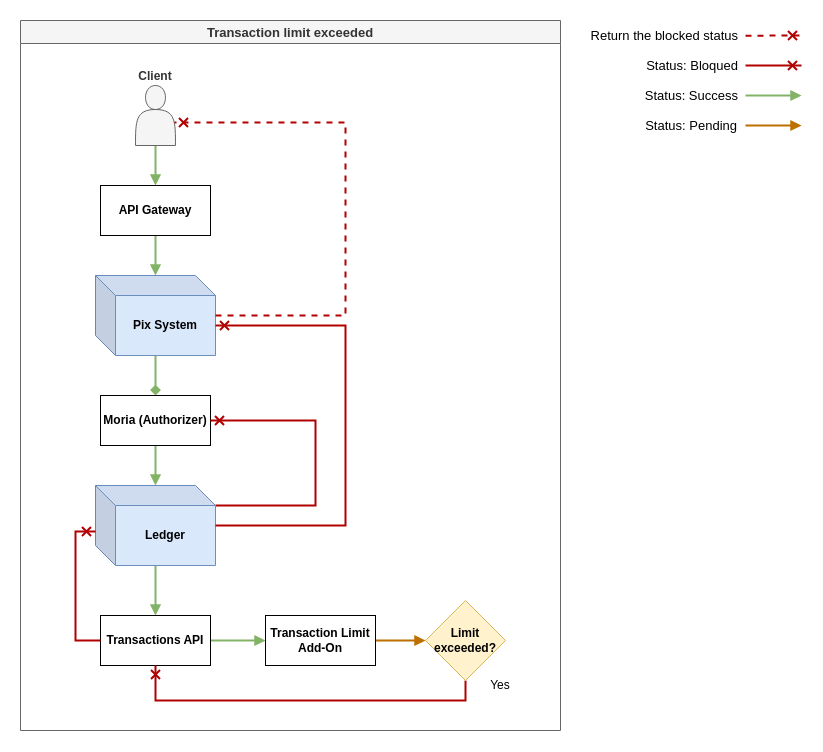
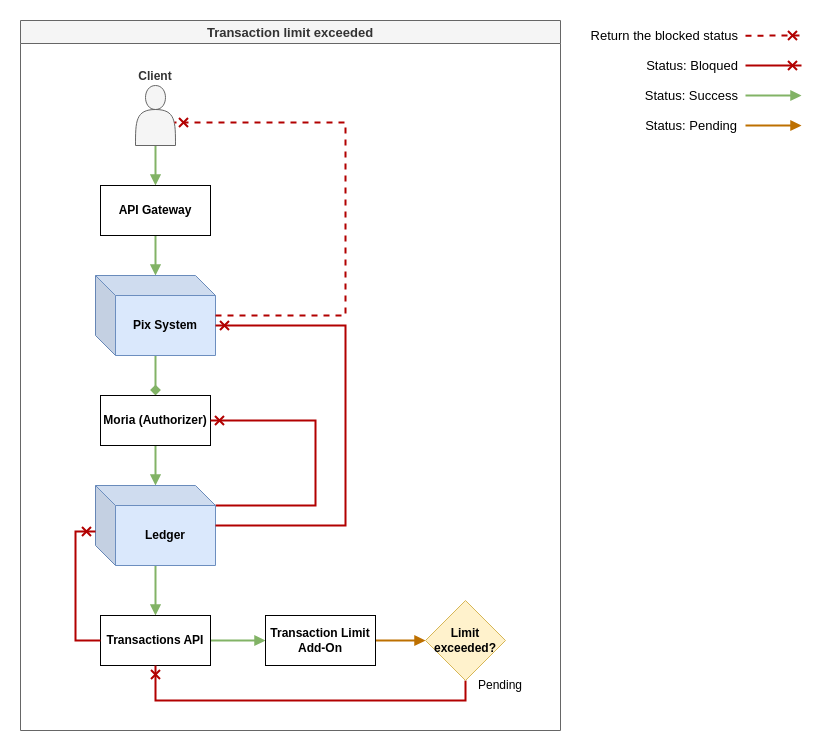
- <mxCell id="31" value="Yes" style="text;html=1;align=center;verticalAlign=middle;whiteSpace=wrap;rounded=0;" vertex="1" parent="10"><mxGeometry x="450" y="650" width="60" height="30" as="geometry" /></mxCell>
+ <mxCell id="31" value="Pending" style="text;html=1;align=center;verticalAlign=middle;whiteSpace=wrap;rounded=0;" vertex="1" parent="10"><mxGeometry x="450" y="650" width="60" height="30" as="geometry" /></mxCell>
